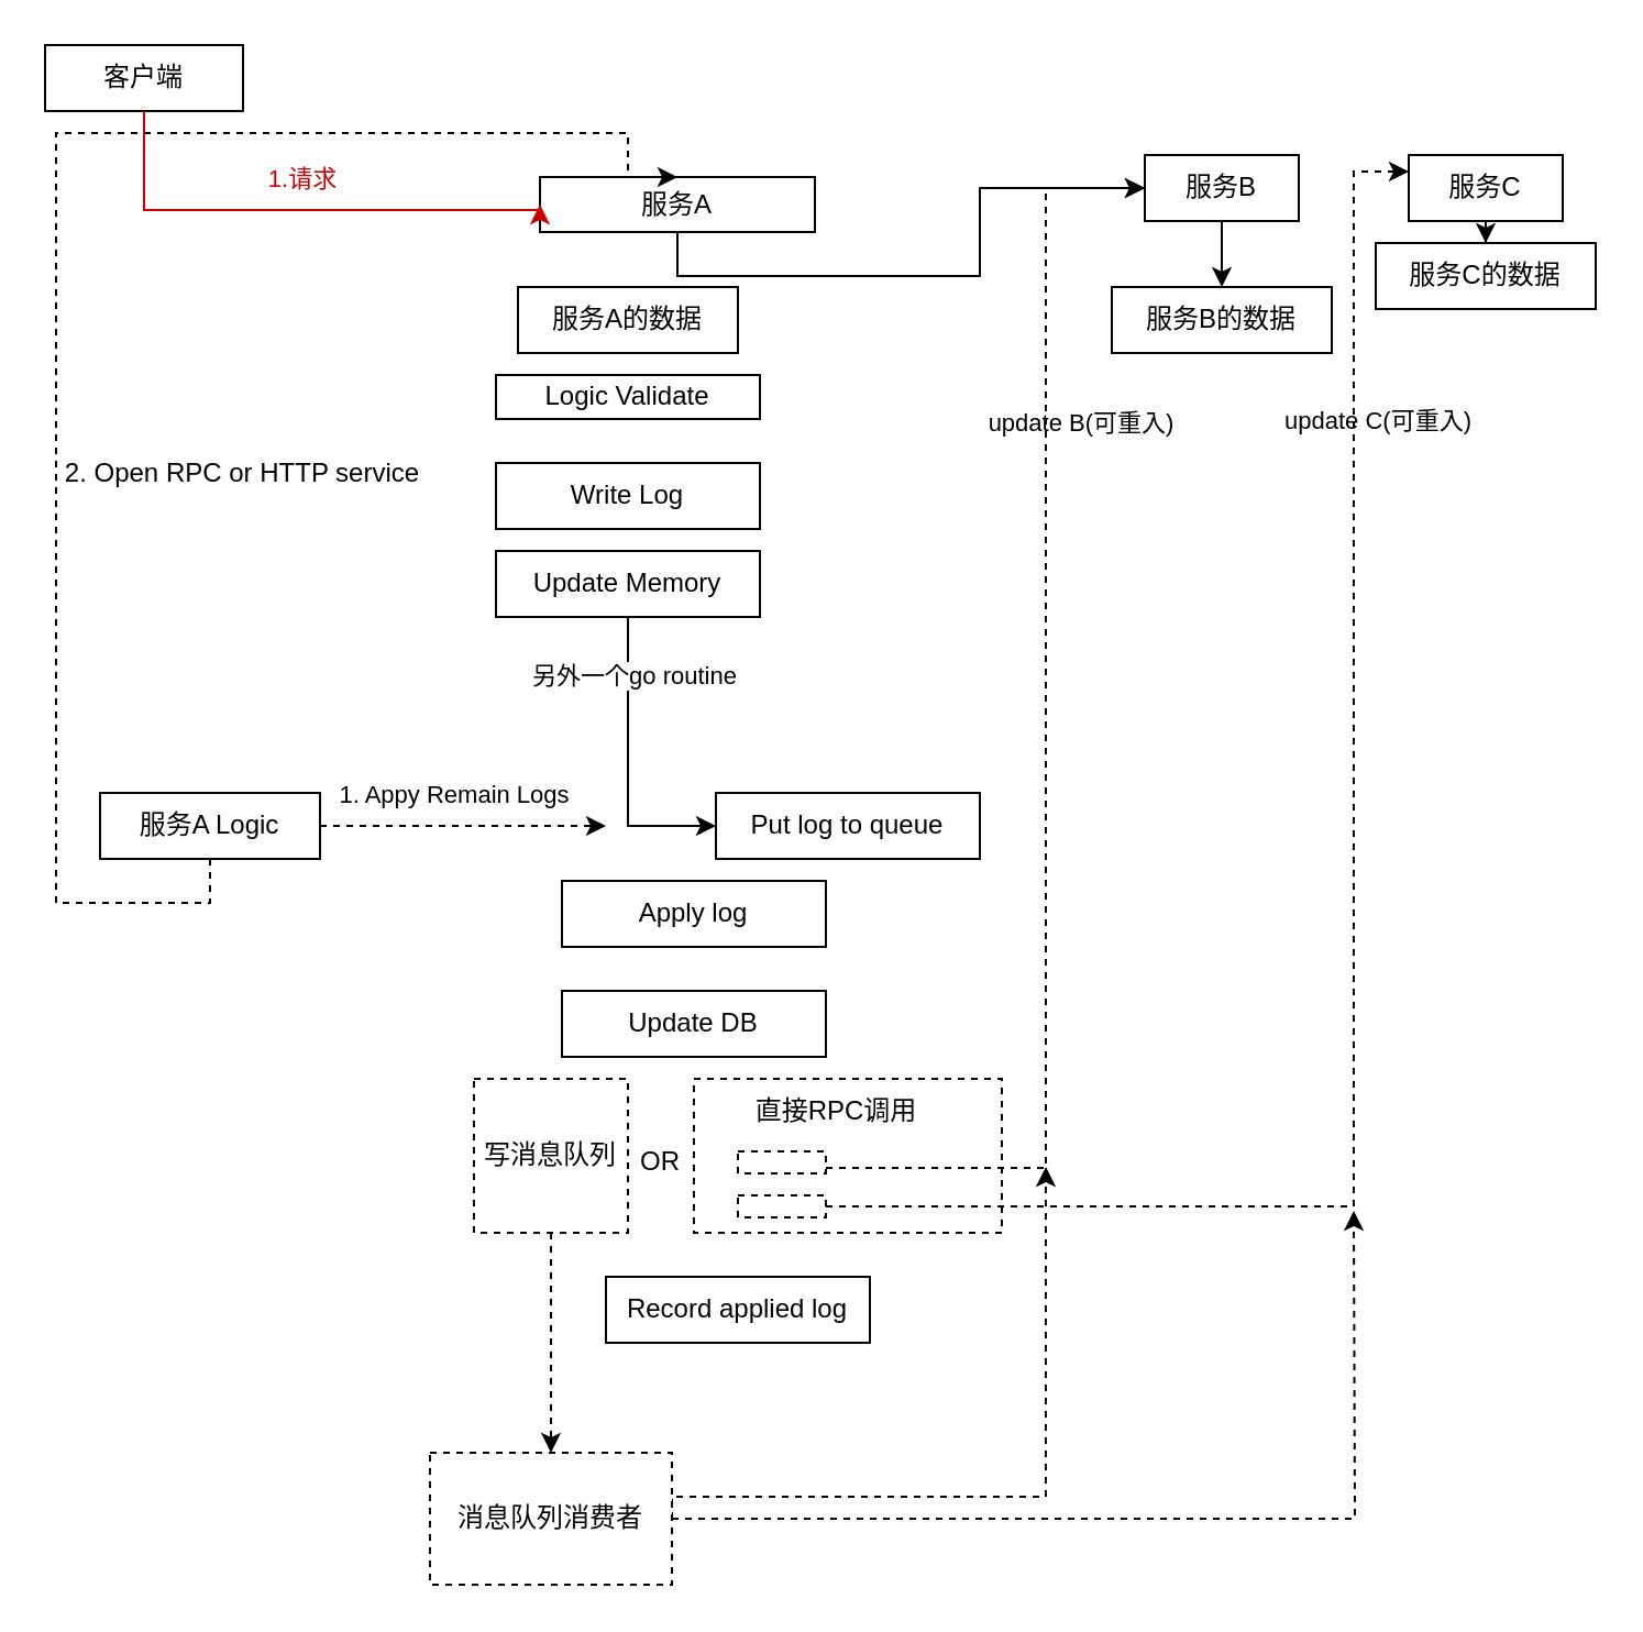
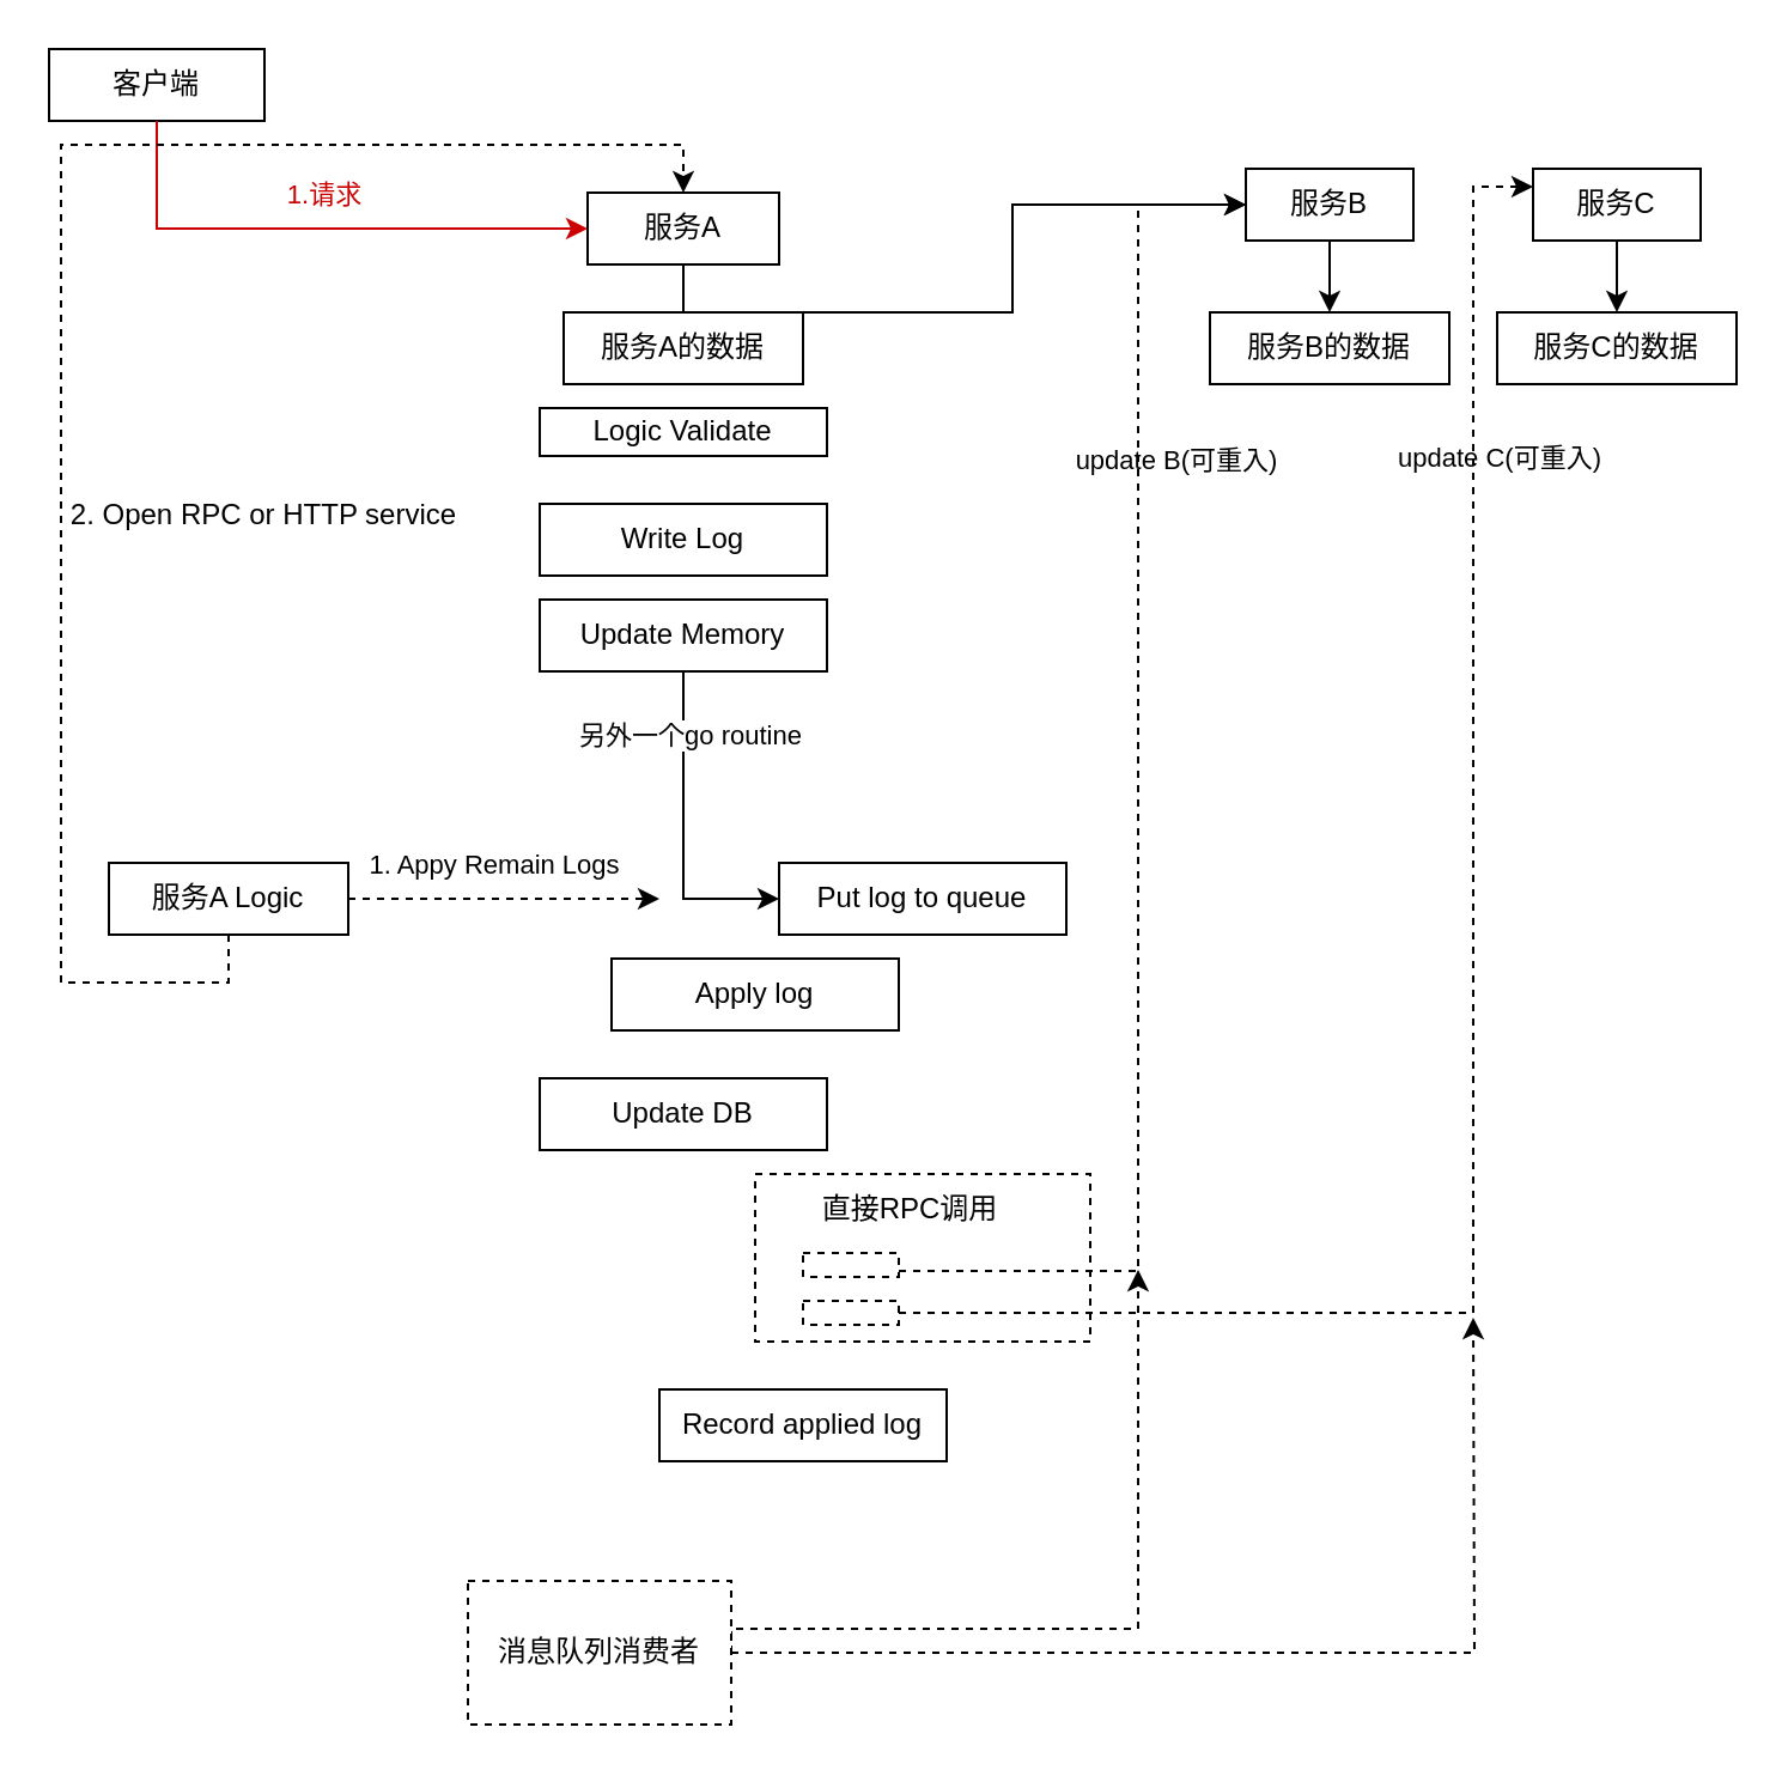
- <mxCell id="5" value="服务A" style="rounded=0;whiteSpace=wrap;html=1;" parent="1" vertex="1"><mxGeometry x="245" y="80" width="125" height="25" as="geometry" /></mxCell>
+ <mxCell id="5" value="服务A" style="rounded=0;whiteSpace=wrap;html=1;" parent="1" vertex="1"><mxGeometry x="245" y="80" width="80" height="30" as="geometry" /></mxCell>
- <mxCell id="11" value="服务C的数据" style="rounded=0;whiteSpace=wrap;html=1;" parent="1" vertex="1"><mxGeometry x="625" y="110" width="100" height="30" as="geometry" /></mxCell>
+ <mxCell id="11" value="服务C的数据" style="rounded=0;whiteSpace=wrap;html=1;" parent="1" vertex="1"><mxGeometry x="625" y="130" width="100" height="30" as="geometry" /></mxCell>
- <mxCell id="24" value="Update DB" style="rounded=0;whiteSpace=wrap;html=1;fontColor=#000000;" vertex="1" parent="1"><mxGeometry x="255" y="450" width="120" height="30" as="geometry" /></mxCell>
+ <mxCell id="24" value="Update DB" style="rounded=0;whiteSpace=wrap;html=1;fontColor=#000000;" vertex="1" parent="1"><mxGeometry x="225" y="450" width="120" height="30" as="geometry" /></mxCell>
- <mxCell id="31" value="写消息队列" style="rounded=0;whiteSpace=wrap;html=1;fontColor=#000000;dashed=1;" vertex="1" parent="1"><mxGeometry x="215" y="490" width="70" height="70" as="geometry" /></mxCell>
- <mxCell id="33" value="OR" style="text;html=1;strokeColor=none;fillColor=none;align=center;verticalAlign=middle;whiteSpace=wrap;rounded=0;dashed=1;fontColor=#000000;" vertex="1" parent="1"><mxGeometry x="285" y="509.5" width="30" height="37" as="geometry" /></mxCell>
- <mxCell id="30" style="edgeStyle=orthogonalEdgeStyle;rounded=0;orthogonalLoop=1;jettySize=auto;html=1;exitX=0.5;exitY=1;exitDx=0;exitDy=0;dashed=1;fontColor=#000000;strokeColor=#000000;" edge="1" parent="1" source="31" target="36"><mxGeometry relative="1" as="geometry" /></mxCell>
